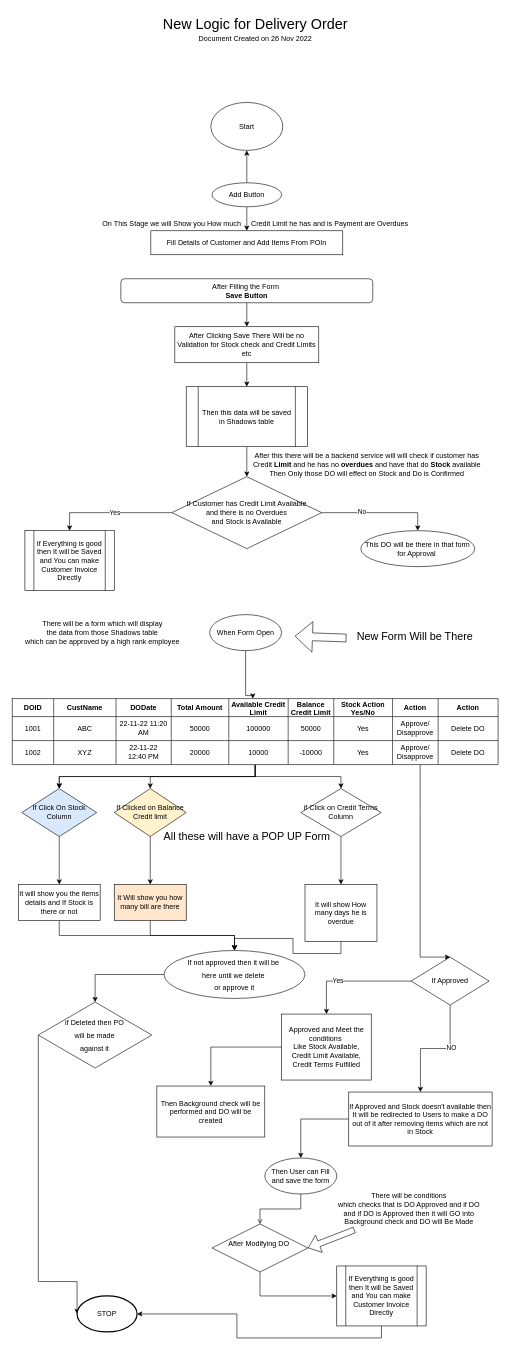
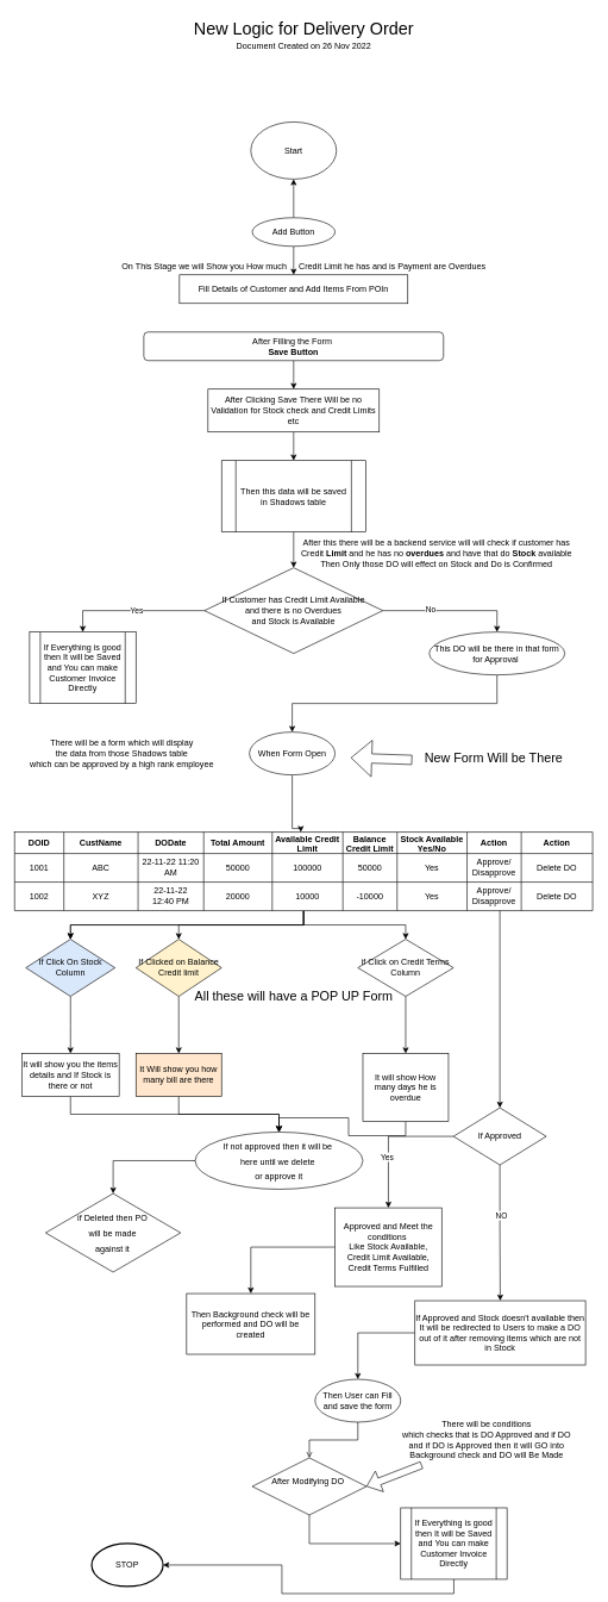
+ <mxCell id="19" value="" style="edgeStyle=orthogonalEdgeStyle;rounded=0;orthogonalLoop=1;jettySize=auto;html=1;exitX=0.5;exitY=1;exitDx=0;exitDy=0;" parent="1" source="20" target="22" edge="1"><mxGeometry relative="1" as="geometry"><Array as="points"><mxPoint x="696" y="984" /><mxPoint x="409" y="984" /></Array></mxGeometry></mxCell>
- <mxCell id="36" value="Stock Action&lt;br&gt;Yes/No" style="shape=partialRectangle;html=1;whiteSpace=wrap;connectable=0;overflow=hidden;fillColor=none;top=0;left=0;bottom=0;right=0;pointerEvents=1;fontStyle=1;fontSize=12;horizontal=1;labelBackgroundColor=none;fontColor=#000000;" parent="29" vertex="1"><mxGeometry x="536" width="98" height="30" as="geometry"><mxRectangle width="98" height="30" as="alternateBounds" /></mxGeometry></mxCell>
+ <mxCell id="36" value="Stock Available&lt;br&gt;Yes/No" style="shape=partialRectangle;html=1;whiteSpace=wrap;connectable=0;overflow=hidden;fillColor=none;top=0;left=0;bottom=0;right=0;pointerEvents=1;fontStyle=1;fontSize=12;horizontal=1;labelBackgroundColor=none;fontColor=#000000;" parent="29" vertex="1"><mxGeometry x="536" width="98" height="30" as="geometry"><mxRectangle width="98" height="30" as="alternateBounds" /></mxGeometry></mxCell>
- <mxCell id="63" value="If Approved" style="rhombus;whiteSpace=wrap;html=1;startSize=0;" parent="1" vertex="1"><mxGeometry x="685" y="1595" width="130" height="80" as="geometry" /></mxCell>
+ <mxCell id="63" value="If Approved" style="rhombus;whiteSpace=wrap;html=1;startSize=0;" parent="1" vertex="1"><mxGeometry x="635" y="1550" width="130" height="80" as="geometry" /></mxCell>
- <mxCell id="79" style="edgeStyle=orthogonalEdgeStyle;rounded=0;orthogonalLoop=1;jettySize=auto;html=1;exitX=0;exitY=0.5;exitDx=0;exitDy=0;entryX=0;entryY=0.5;entryDx=0;entryDy=0;entryPerimeter=0;" edge="1" parent="1" source="80" target="101"><mxGeometry relative="1" as="geometry"><mxPoint x="51" y="2136" as="targetPoint" /><Array as="points"><mxPoint x="83" y="2136" /><mxPoint x="111" y="2136" /></Array></mxGeometry></mxCell>
